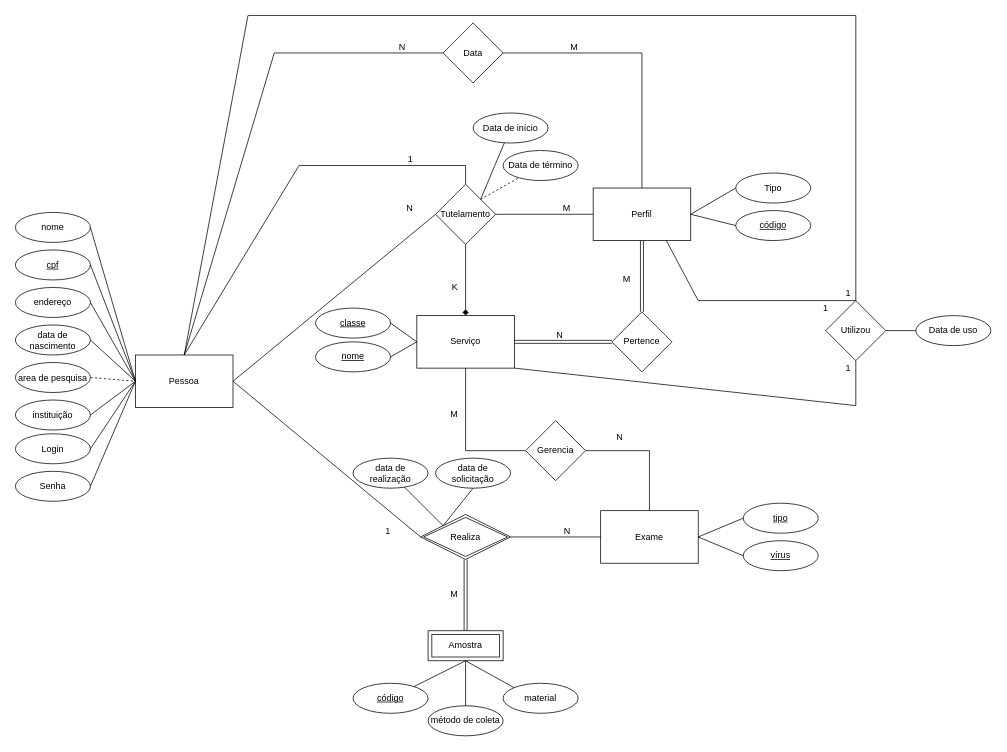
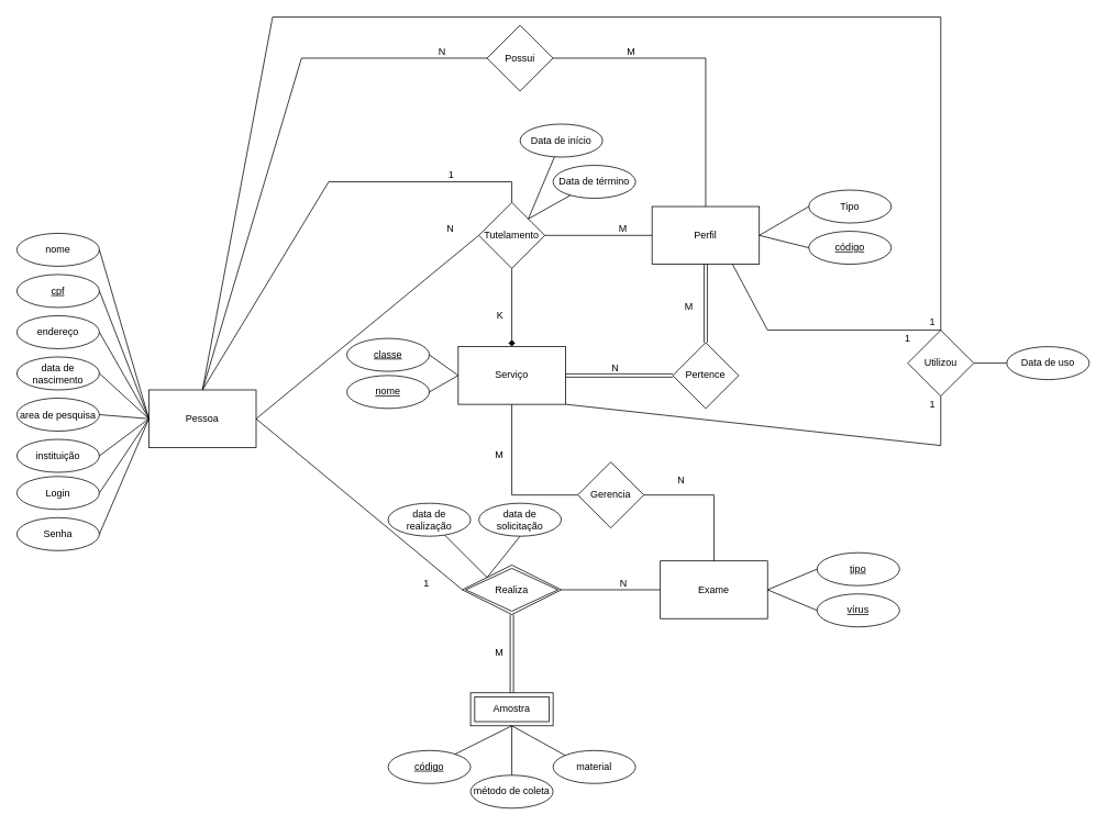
- <mxCell id="8" value="Data" style="rhombus;whiteSpace=wrap;html=1;" parent="1" vertex="1"><mxGeometry x="590" y="30" width="80" height="80" as="geometry" /></mxCell>
+ <mxCell id="8" value="Possui" style="rhombus;whiteSpace=wrap;html=1;" parent="1" vertex="1"><mxGeometry x="590" y="30" width="80" height="80" as="geometry" /></mxCell>
- <mxCell id="19" value="" style="endArrow=none;html=1;exitX=1;exitY=0;exitDx=0;exitDy=0;dashed=1;" parent="1" source="6" target="18" edge="1"><mxGeometry width="50" height="50" relative="1" as="geometry"><mxPoint x="660" y="310" as="sourcePoint" /><mxPoint x="710" y="260" as="targetPoint" /></mxGeometry></mxCell>
+ <mxCell id="19" value="" style="endArrow=none;html=1;exitX=1;exitY=0;exitDx=0;exitDy=0;" parent="1" source="6" target="18" edge="1"><mxGeometry width="50" height="50" relative="1" as="geometry"><mxPoint x="660" y="310" as="sourcePoint" /><mxPoint x="710" y="260" as="targetPoint" /></mxGeometry></mxCell>
- <mxCell id="89" value="" style="endArrow=none;html=1;entryX=0;entryY=0.5;entryDx=0;entryDy=0;exitX=1;exitY=0.5;exitDx=0;exitDy=0;dashed=1;" edge="1" parent="1" source="2" target="80"><mxGeometry width="50" height="50" relative="1" as="geometry"><mxPoint x="110" y="552.5" as="sourcePoint" /><mxPoint x="180" y="467.5" as="targetPoint" /></mxGeometry></mxCell>
+ <mxCell id="89" value="" style="endArrow=none;html=1;entryX=0;entryY=0.5;entryDx=0;entryDy=0;exitX=1;exitY=0.5;exitDx=0;exitDy=0;" edge="1" parent="1" source="2" target="80"><mxGeometry width="50" height="50" relative="1" as="geometry"><mxPoint x="110" y="552.5" as="sourcePoint" /><mxPoint x="180" y="467.5" as="targetPoint" /></mxGeometry></mxCell>
